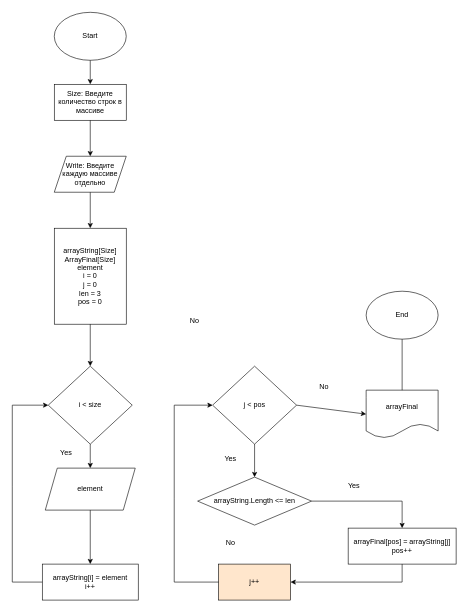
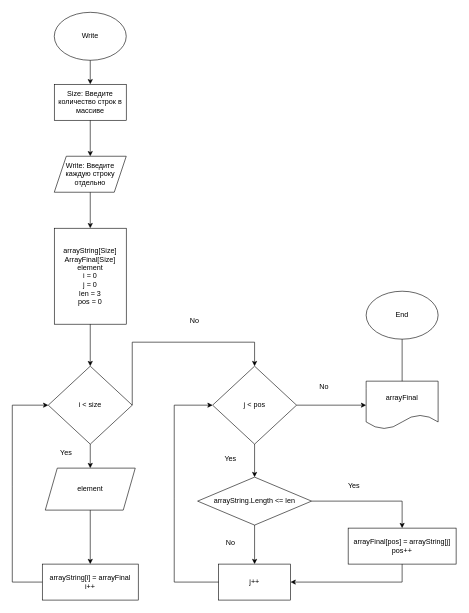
- <mxCell id="2" value="Start" style="ellipse;whiteSpace=wrap;html=1;" vertex="1" parent="1"><mxGeometry x="90" y="20" width="120" height="80" as="geometry" /></mxCell>
+ <mxCell id="2" value="Write" style="ellipse;whiteSpace=wrap;html=1;" vertex="1" parent="1"><mxGeometry x="90" y="20" width="120" height="80" as="geometry" /></mxCell>
- <mxCell id="4" value="Write: Введите каждую массиве отдельно" style="shape=parallelogram;perimeter=parallelogramPerimeter;whiteSpace=wrap;html=1;fixedSize=1;" vertex="1" parent="1"><mxGeometry x="90" y="260" width="120" height="60" as="geometry" /></mxCell>
+ <mxCell id="4" value="Write: Введите каждую строку отдельно" style="shape=parallelogram;perimeter=parallelogramPerimeter;whiteSpace=wrap;html=1;fixedSize=1;" vertex="1" parent="1"><mxGeometry x="90" y="260" width="120" height="60" as="geometry" /></mxCell>
+ <mxCell id="22" value="" style="endArrow=classic;html=1;rounded=0;entryX=0.5;entryY=0;entryDx=0;entryDy=0;exitX=1;exitY=0.5;exitDx=0;exitDy=0;" edge="1" parent="1" source="6" target="9"><mxGeometry width="50" height="50" relative="1" as="geometry"><mxPoint x="240" y="820" as="sourcePoint" /><mxPoint x="290" y="770" as="targetPoint" /><Array as="points"><mxPoint x="220" y="570" /><mxPoint x="424" y="570" /></Array></mxGeometry></mxCell>
- <mxCell id="13" value="arrayFinal" style="shape=document;whiteSpace=wrap;html=1;boundedLbl=1;" vertex="1" parent="1"><mxGeometry x="610" y="650" width="120" height="80" as="geometry" /></mxCell>
+ <mxCell id="13" value="arrayFinal" style="shape=document;whiteSpace=wrap;html=1;boundedLbl=1;" vertex="1" parent="1"><mxGeometry x="610" y="635" width="120" height="80" as="geometry" /></mxCell>
+ <mxCell id="26" value="" style="endArrow=classic;html=1;rounded=0;exitX=0.5;exitY=1;exitDx=0;exitDy=0;entryX=0.5;entryY=0;entryDx=0;entryDy=0;" edge="1" parent="1" source="10" target="11"><mxGeometry width="50" height="50" relative="1" as="geometry"><mxPoint x="620" y="820" as="sourcePoint" /><mxPoint x="670" y="770" as="targetPoint" /></mxGeometry></mxCell>
- <mxCell id="8" value="arrayString[i] = element&lt;br&gt;i++" style="rounded=0;whiteSpace=wrap;html=1;" vertex="1" parent="1"><mxGeometry x="70" y="940" width="160" height="60" as="geometry" /></mxCell>
+ <mxCell id="8" value="arrayString[i] = arrayFinal&lt;br&gt;i++" style="rounded=0;whiteSpace=wrap;html=1;" vertex="1" parent="1"><mxGeometry x="70" y="940" width="160" height="60" as="geometry" /></mxCell>
- <mxCell id="11" value="j++" style="rounded=0;whiteSpace=wrap;html=1;fillColor=#ffe6cc;" vertex="1" parent="1"><mxGeometry x="364" y="940" width="120" height="60" as="geometry" /></mxCell>
+ <mxCell id="11" value="j++" style="rounded=0;whiteSpace=wrap;html=1;" vertex="1" parent="1"><mxGeometry x="364" y="940" width="120" height="60" as="geometry" /></mxCell>
